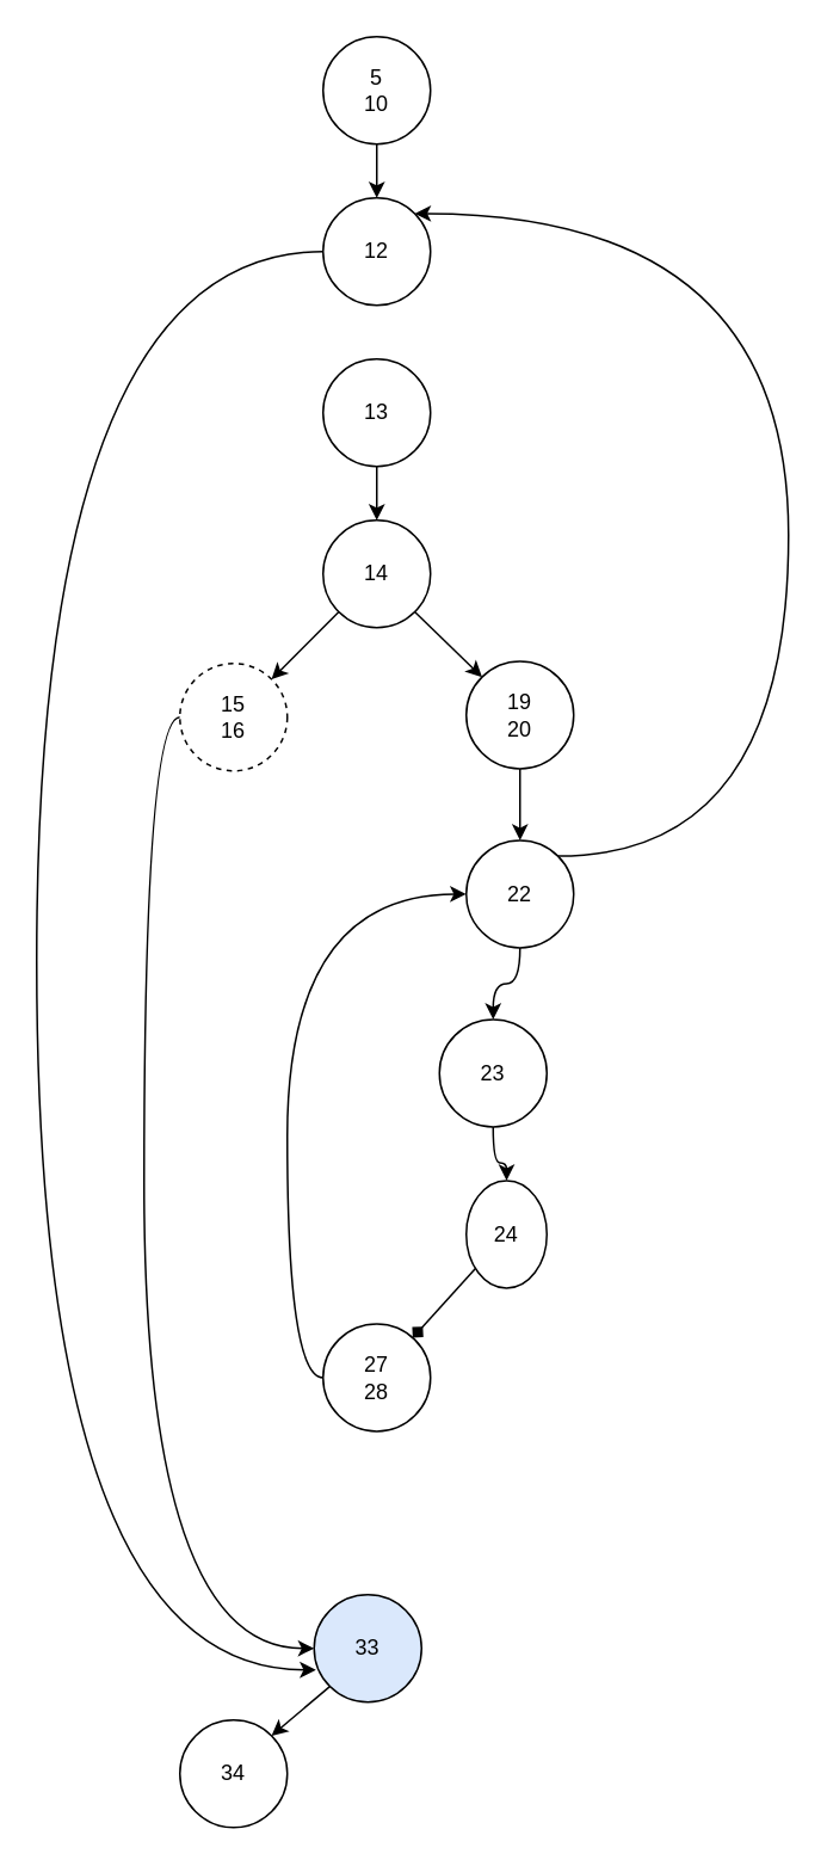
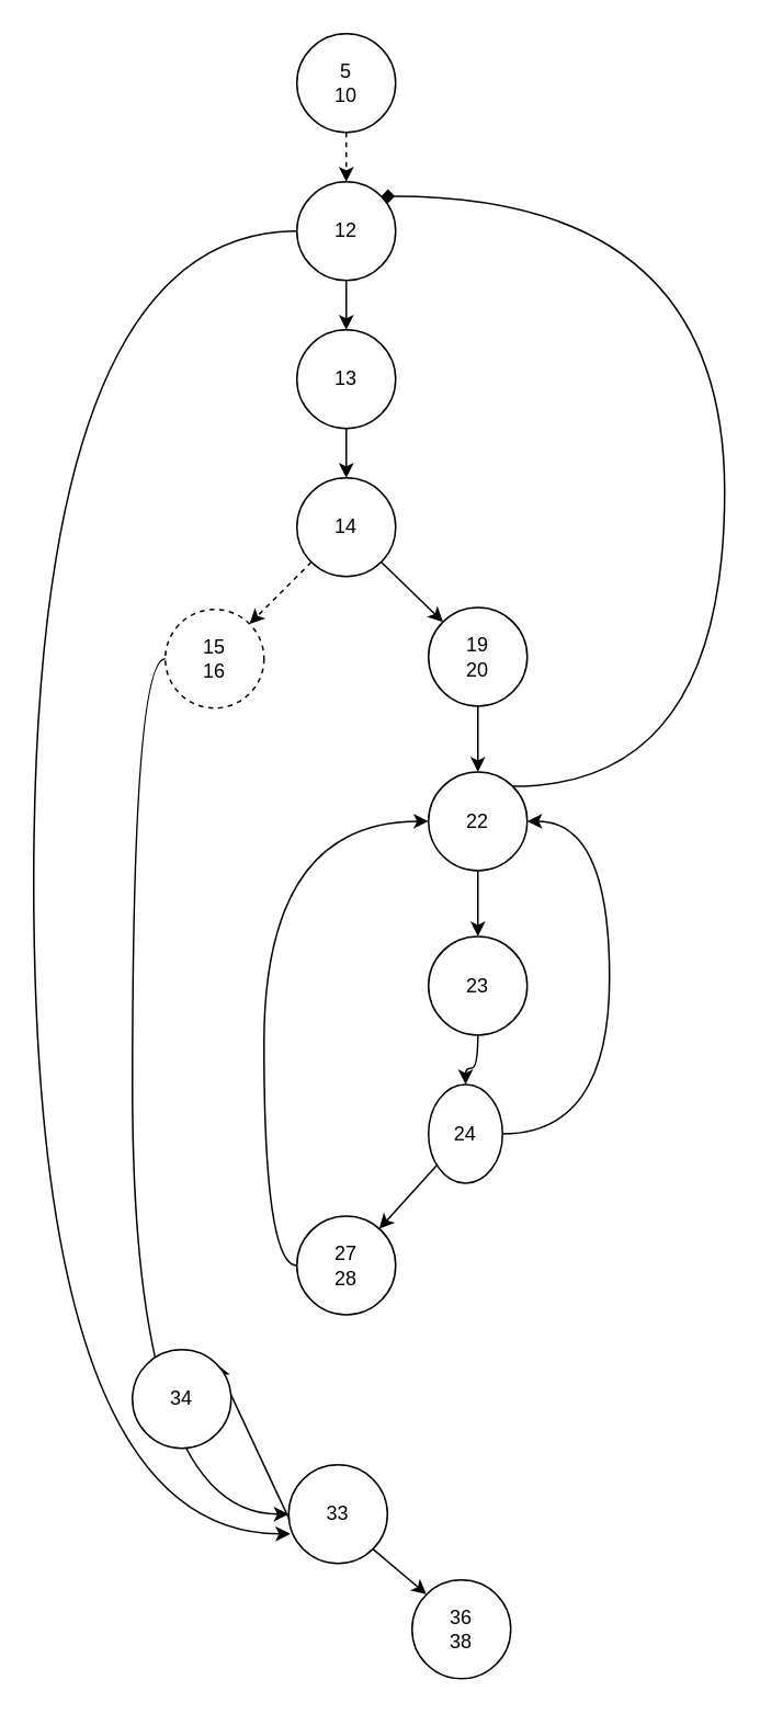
- <mxCell id="2" style="edgeStyle=none;rounded=0;orthogonalLoop=1;jettySize=auto;html=1;" parent="1" source="3" target="5" edge="1"><mxGeometry relative="1" as="geometry" /></mxCell>
+ <mxCell id="2" style="edgeStyle=none;rounded=0;orthogonalLoop=1;jettySize=auto;html=1;dashed=1;" parent="1" source="3" target="5" edge="1"><mxGeometry relative="1" as="geometry" /></mxCell>
- <mxCell id="16" style="edgeStyle=orthogonalEdgeStyle;curved=1;rounded=0;orthogonalLoop=1;jettySize=auto;html=1;exitX=1;exitY=0;exitDx=0;exitDy=0;entryX=1;entryY=0;entryDx=0;entryDy=0;" parent="1" source="17" target="5" edge="1"><mxGeometry relative="1" as="geometry"><Array as="points"><mxPoint x="440" y="478" /><mxPoint x="440" y="119" /></Array></mxGeometry></mxCell>
+ <mxCell id="16" style="edgeStyle=orthogonalEdgeStyle;curved=1;rounded=0;orthogonalLoop=1;jettySize=auto;html=1;exitX=1;exitY=0;exitDx=0;exitDy=0;entryX=1;entryY=0;entryDx=0;entryDy=0;endArrow=diamond;" parent="1" source="17" target="5" edge="1"><mxGeometry relative="1" as="geometry"><Array as="points"><mxPoint x="440" y="478" /><mxPoint x="440" y="119" /></Array></mxGeometry></mxCell>
+ <mxCell id="4" value="" style="edgeStyle=none;rounded=0;orthogonalLoop=1;jettySize=auto;html=1;" parent="1" source="5" target="7" edge="1"><mxGeometry relative="1" as="geometry" /></mxCell>
- <mxCell id="8" style="edgeStyle=none;rounded=0;orthogonalLoop=1;jettySize=auto;html=1;exitX=0;exitY=1;exitDx=0;exitDy=0;entryX=1;entryY=0;entryDx=0;entryDy=0;" parent="1" source="10" target="12" edge="1"><mxGeometry relative="1" as="geometry" /></mxCell>
+ <mxCell id="8" style="edgeStyle=none;rounded=0;orthogonalLoop=1;jettySize=auto;html=1;exitX=0;exitY=1;exitDx=0;exitDy=0;entryX=1;entryY=0;entryDx=0;entryDy=0;dashed=1;" parent="1" source="10" target="12" edge="1"><mxGeometry relative="1" as="geometry" /></mxCell>
- <mxCell id="19" value="&lt;div&gt;23&lt;/div&gt;" style="ellipse;whiteSpace=wrap;html=1;aspect=fixed;" parent="1" vertex="1"><mxGeometry x="245" y="568.79" width="60" height="60" as="geometry" /></mxCell>
+ <mxCell id="19" value="&lt;div&gt;23&lt;/div&gt;" style="ellipse;whiteSpace=wrap;html=1;aspect=fixed;" parent="1" vertex="1"><mxGeometry x="260" y="568.79" width="60" height="60" as="geometry" /></mxCell>
+ <mxCell id="21" style="edgeStyle=orthogonalEdgeStyle;curved=1;rounded=0;orthogonalLoop=1;jettySize=auto;html=1;entryX=1;entryY=0.5;entryDx=0;entryDy=0;exitX=1;exitY=0.5;exitDx=0;exitDy=0;" parent="1" source="22" target="17" edge="1"><mxGeometry relative="1" as="geometry"><Array as="points"><mxPoint x="370" y="688.79" /><mxPoint x="370" y="498.79" /></Array></mxGeometry></mxCell>
- <mxCell id="20" value="" style="rounded=0;orthogonalLoop=1;jettySize=auto;html=1;endArrow=diamond;" parent="1" source="22" target="24" edge="1"><mxGeometry relative="1" as="geometry" /></mxCell>
+ <mxCell id="20" value="" style="rounded=0;orthogonalLoop=1;jettySize=auto;html=1;" parent="1" source="22" target="24" edge="1"><mxGeometry relative="1" as="geometry" /></mxCell>
- <mxCell id="27" value="33" style="ellipse;whiteSpace=wrap;html=1;aspect=fixed;fillColor=#dae8fc;" parent="1" vertex="1"><mxGeometry x="175" y="890" width="60" height="60" as="geometry" /></mxCell>
+ <mxCell id="27" value="33" style="ellipse;whiteSpace=wrap;html=1;aspect=fixed;" parent="1" vertex="1"><mxGeometry x="175" y="890" width="60" height="60" as="geometry" /></mxCell>
+ <mxCell id="26" style="rounded=0;orthogonalLoop=1;jettySize=auto;html=1;exitX=1;exitY=1;exitDx=0;exitDy=0;entryX=0;entryY=0;entryDx=0;entryDy=0;" parent="1" source="27" target="30" edge="1"><mxGeometry relative="1" as="geometry" /></mxCell>
- <mxCell id="29" value="34" style="ellipse;whiteSpace=wrap;html=1;aspect=fixed;" parent="1" vertex="1"><mxGeometry x="100" y="960" width="60" height="60" as="geometry" /></mxCell>
+ <mxCell id="29" value="34" style="ellipse;whiteSpace=wrap;html=1;aspect=fixed;" parent="1" vertex="1"><mxGeometry x="80" y="820" width="60" height="60" as="geometry" /></mxCell>
+ <mxCell id="30" value="&lt;div&gt;36&lt;/div&gt;&lt;div&gt;38&lt;/div&gt;" style="ellipse;whiteSpace=wrap;html=1;aspect=fixed;" parent="1" vertex="1"><mxGeometry x="250" y="960" width="60" height="60" as="geometry" /></mxCell>
